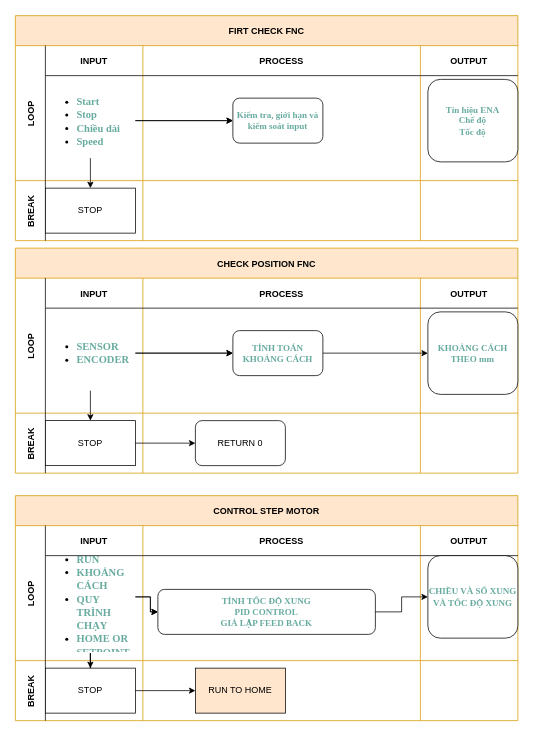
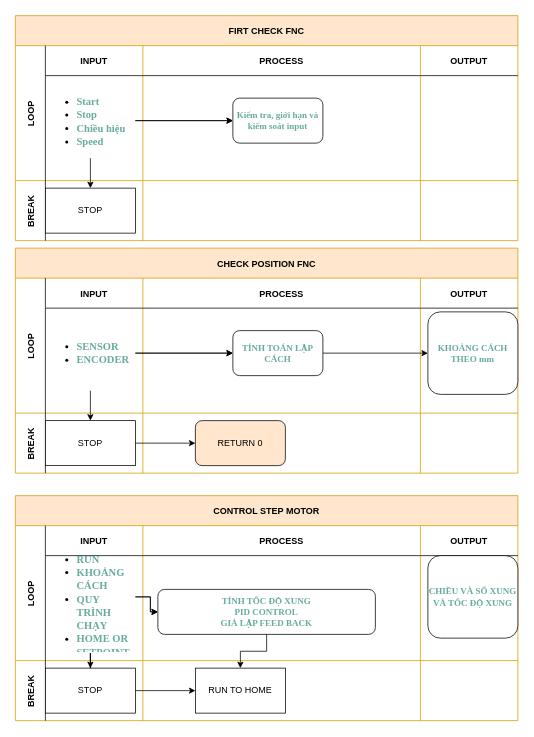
- <mxCell id="43" value="&lt;ul style=&quot;font-size: 14px;&quot;&gt;&lt;li&gt;&lt;font face=&quot;Tahoma&quot; color=&quot;#67ab9f&quot;&gt;&lt;b&gt;Start&lt;/b&gt;&lt;/font&gt;&lt;/li&gt;&lt;li&gt;&lt;font face=&quot;Tahoma&quot; color=&quot;#67ab9f&quot;&gt;&lt;b&gt;Stop&lt;/b&gt;&lt;/font&gt;&lt;/li&gt;&lt;li&gt;&lt;font face=&quot;Tahoma&quot; color=&quot;#67ab9f&quot;&gt;&lt;b&gt;Chiều dài&lt;/b&gt;&lt;/font&gt;&lt;/li&gt;&lt;li&gt;&lt;font face=&quot;Tahoma&quot; color=&quot;#67ab9f&quot;&gt;&lt;b&gt;Speed&lt;/b&gt;&lt;/font&gt;&lt;/li&gt;&lt;/ul&gt;" style="text;strokeColor=none;fillColor=none;html=1;whiteSpace=wrap;verticalAlign=middle;overflow=hidden;" vertex="1" parent="42"><mxGeometry y="50" width="120" height="100" as="geometry" /></mxCell>
+ <mxCell id="43" value="&lt;ul style=&quot;font-size: 14px;&quot;&gt;&lt;li&gt;&lt;font face=&quot;Tahoma&quot; color=&quot;#67ab9f&quot;&gt;&lt;b&gt;Start&lt;/b&gt;&lt;/font&gt;&lt;/li&gt;&lt;li&gt;&lt;font face=&quot;Tahoma&quot; color=&quot;#67ab9f&quot;&gt;&lt;b&gt;Stop&lt;/b&gt;&lt;/font&gt;&lt;/li&gt;&lt;li&gt;&lt;font face=&quot;Tahoma&quot; color=&quot;#67ab9f&quot;&gt;&lt;b&gt;Chiều hiệu&lt;/b&gt;&lt;/font&gt;&lt;/li&gt;&lt;li&gt;&lt;font face=&quot;Tahoma&quot; color=&quot;#67ab9f&quot;&gt;&lt;b&gt;Speed&lt;/b&gt;&lt;/font&gt;&lt;/li&gt;&lt;/ul&gt;" style="text;strokeColor=none;fillColor=none;html=1;whiteSpace=wrap;verticalAlign=middle;overflow=hidden;" vertex="1" parent="42"><mxGeometry y="50" width="120" height="100" as="geometry" /></mxCell>
- <mxCell id="47" value="&lt;font face=&quot;Tahoma&quot; color=&quot;#67ab9f&quot;&gt;&lt;b&gt;Tín hiệu ENA&lt;/b&gt;&lt;/font&gt;&lt;div&gt;&lt;font face=&quot;Tahoma&quot; color=&quot;#67ab9f&quot;&gt;&lt;b&gt;Chế độ&lt;/b&gt;&lt;/font&gt;&lt;/div&gt;&lt;div&gt;&lt;font face=&quot;Tahoma&quot; color=&quot;#67ab9f&quot;&gt;&lt;b&gt;Tốc độ&lt;/b&gt;&lt;/font&gt;&lt;/div&gt;" style="rounded=1;whiteSpace=wrap;html=1;" vertex="1" parent="46"><mxGeometry x="10" y="45" width="120" height="110" as="geometry" /></mxCell>
- <mxCell id="26" value="&lt;font face=&quot;Tahoma&quot; color=&quot;#67ab9f&quot;&gt;&lt;b&gt;TÍNH TOÁN KHOẢNG CÁCH&lt;/b&gt;&lt;/font&gt;" style="rounded=1;whiteSpace=wrap;html=1;" vertex="1" parent="25"><mxGeometry x="120" y="70" width="120" height="60" as="geometry" /></mxCell>
+ <mxCell id="26" value="&lt;font face=&quot;Tahoma&quot; color=&quot;#67ab9f&quot;&gt;&lt;b&gt;TÍNH TOÁN LẬP CÁCH&lt;/b&gt;&lt;/font&gt;" style="rounded=1;whiteSpace=wrap;html=1;" vertex="1" parent="25"><mxGeometry x="120" y="70" width="120" height="60" as="geometry" /></mxCell>
- <mxCell id="36" value="RETURN 0" style="rounded=1;whiteSpace=wrap;html=1;" vertex="1" parent="35"><mxGeometry x="70" y="10" width="120" height="60" as="geometry" /></mxCell>
+ <mxCell id="36" value="RETURN 0" style="rounded=1;whiteSpace=wrap;html=1;fillColor=#ffe6cc;" vertex="1" parent="35"><mxGeometry x="70" y="10" width="120" height="60" as="geometry" /></mxCell>
- <mxCell id="12" value="" style="edgeStyle=orthogonalEdgeStyle;rounded=0;orthogonalLoop=1;jettySize=auto;html=1;" edge="1" parent="3" source="7" target="9"><mxGeometry relative="1" as="geometry" /></mxCell>
+ <mxCell id="12" value="" style="edgeStyle=orthogonalEdgeStyle;rounded=0;orthogonalLoop=1;jettySize=auto;html=1;" edge="1" parent="3" source="7" target="17"><mxGeometry relative="1" as="geometry" /></mxCell>
- <mxCell id="17" value="RUN TO HOME" style="whiteSpace=wrap;html=1;fillColor=#ffe6cc;" vertex="1" parent="16"><mxGeometry x="70" y="10" width="120" height="60" as="geometry" /></mxCell>
+ <mxCell id="17" value="RUN TO HOME" style="whiteSpace=wrap;html=1;" vertex="1" parent="16"><mxGeometry x="70" y="10" width="120" height="60" as="geometry" /></mxCell>
